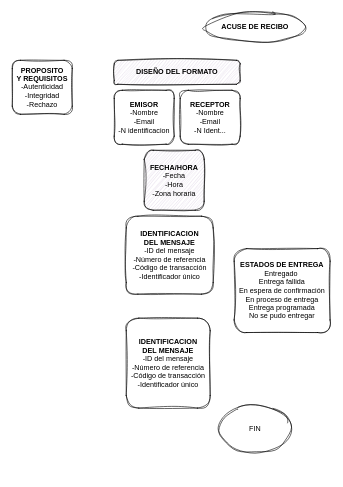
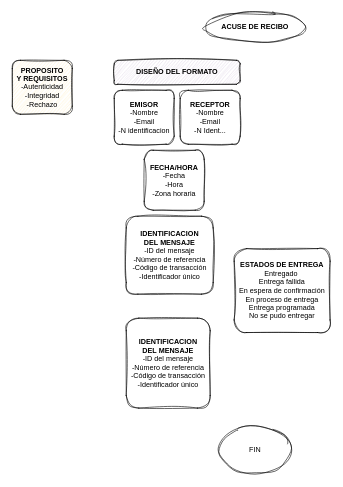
- <mxCell id="4" value="&lt;b&gt;PROPOSITO&lt;br&gt;Y REQUISITOS&lt;/b&gt;&lt;br&gt;-Autenticidad&lt;br&gt;-Integridad&lt;br&gt;-Rechazo" style="rounded=1;whiteSpace=wrap;html=1;sketch=1;curveFitting=1;jiggle=2;labelBackgroundColor=none;" vertex="1" parent="1"><mxGeometry x="20" y="100" width="100" height="90" as="geometry" /></mxCell>
+ <mxCell id="4" value="&lt;b&gt;PROPOSITO&lt;br&gt;Y REQUISITOS&lt;/b&gt;&lt;br&gt;-Autenticidad&lt;br&gt;-Integridad&lt;br&gt;-Rechazo" style="rounded=1;whiteSpace=wrap;html=1;sketch=1;curveFitting=1;jiggle=2;labelBackgroundColor=none;fillColor=#fff2cc;" vertex="1" parent="1"><mxGeometry x="20" y="100" width="100" height="90" as="geometry" /></mxCell>
- <mxCell id="8" value="&lt;b&gt;FECHA/HORA&lt;/b&gt;&lt;br&gt;&lt;div style=&quot;&quot;&gt;-Fecha&lt;/div&gt;&lt;div style=&quot;&quot;&gt;-Hora&lt;/div&gt;&lt;div style=&quot;&quot;&gt;-Zona horaria&lt;/div&gt;" style="rounded=1;whiteSpace=wrap;html=1;sketch=1;curveFitting=1;jiggle=2;labelBackgroundColor=none;fillColor=#e1d5e7;" vertex="1" parent="1"><mxGeometry x="240" y="250" width="100" height="100" as="geometry" /></mxCell>
+ <mxCell id="8" value="&lt;b&gt;FECHA/HORA&lt;/b&gt;&lt;br&gt;&lt;div style=&quot;&quot;&gt;-Fecha&lt;/div&gt;&lt;div style=&quot;&quot;&gt;-Hora&lt;/div&gt;&lt;div style=&quot;&quot;&gt;-Zona horaria&lt;/div&gt;" style="rounded=1;whiteSpace=wrap;html=1;sketch=1;curveFitting=1;jiggle=2;labelBackgroundColor=none;" vertex="1" parent="1"><mxGeometry x="240" y="250" width="100" height="100" as="geometry" /></mxCell>
- <mxCell id="3" value="FIN" style="ellipse;whiteSpace=wrap;html=1;sketch=1;curveFitting=1;jiggle=2;labelBackgroundColor=none;" vertex="1" parent="1"><mxGeometry x="365" y="675" width="120" height="80" as="geometry" /></mxCell>
+ <mxCell id="3" value="FIN" style="ellipse;whiteSpace=wrap;html=1;sketch=1;curveFitting=1;jiggle=2;labelBackgroundColor=none;" vertex="1" parent="1"><mxGeometry x="365" y="710" width="120" height="80" as="geometry" /></mxCell>
